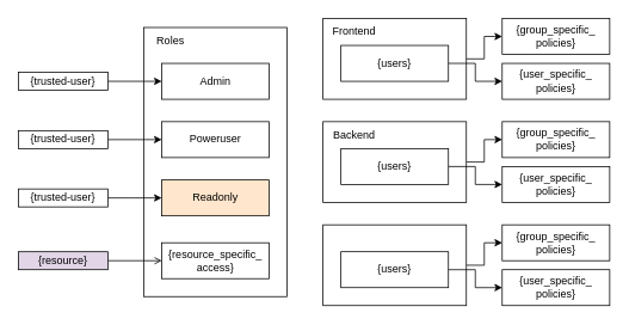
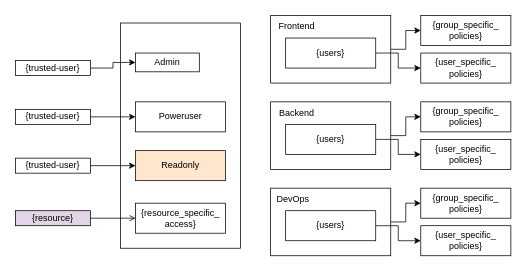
- <mxCell id="3" value="Roles" style="text;html=1;strokeColor=none;fillColor=none;align=center;verticalAlign=middle;whiteSpace=wrap;rounded=0;" vertex="1" parent="1"><mxGeometry x="160" y="30" width="60" height="30" as="geometry" /></mxCell>
- <mxCell id="4" value="Admin" style="rounded=0;whiteSpace=wrap;html=1;" vertex="1" parent="1"><mxGeometry x="180" y="70" width="120" height="40" as="geometry" /></mxCell>
+ <mxCell id="4" value="Admin" style="rounded=0;whiteSpace=wrap;html=1;" vertex="1" parent="1"><mxGeometry x="180" y="70" width="85" height="25" as="geometry" /></mxCell>
+ <mxCell id="34" value="DevOps" style="text;html=1;strokeColor=none;fillColor=none;align=center;verticalAlign=middle;whiteSpace=wrap;rounded=0;" vertex="1" parent="1"><mxGeometry x="360" y="250" width="60" height="30" as="geometry" /></mxCell>
